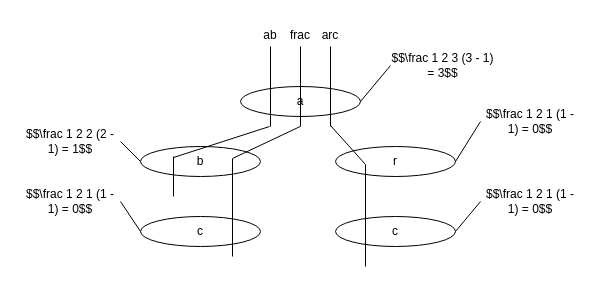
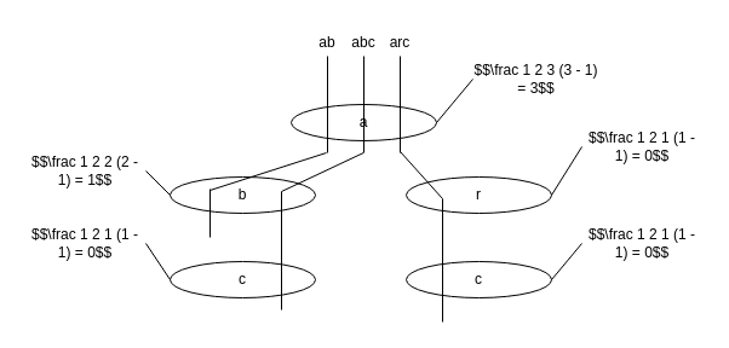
- <mxCell id="17" value="frac" style="text;html=1;align=center;verticalAlign=middle;whiteSpace=wrap;rounded=0;" vertex="1" parent="1"><mxGeometry x="270" y="20" width="60" height="30" as="geometry" /></mxCell>
+ <mxCell id="17" value="abc" style="text;html=1;align=center;verticalAlign=middle;whiteSpace=wrap;rounded=0;" vertex="1" parent="1"><mxGeometry x="270" y="20" width="60" height="30" as="geometry" /></mxCell>
